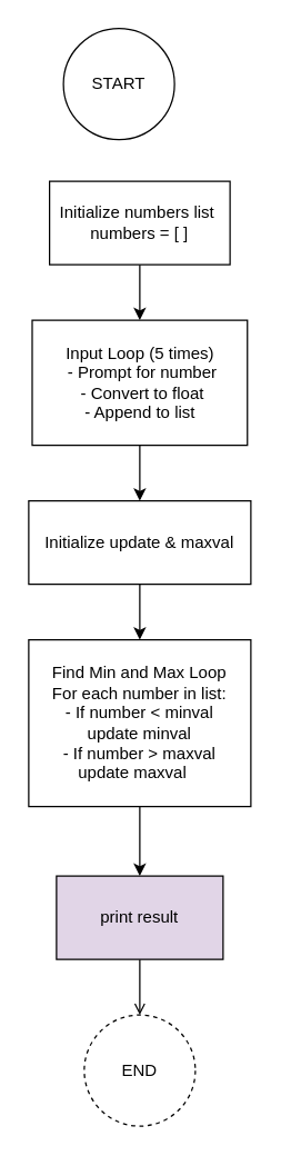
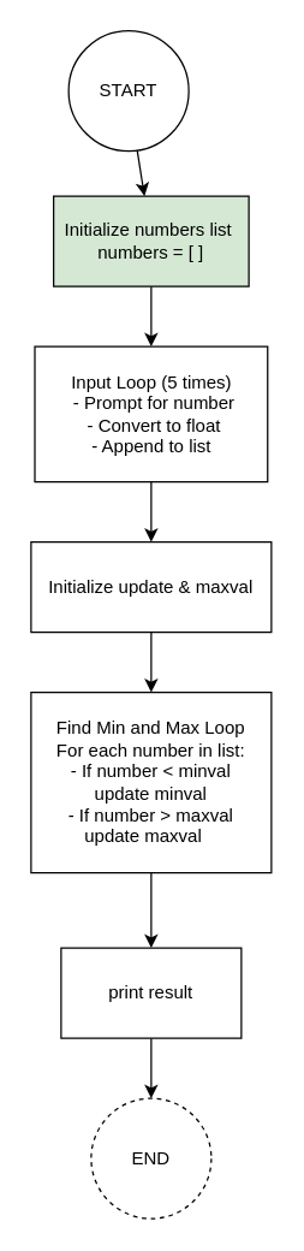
+ <mxCell id="2" value="" style="edgeStyle=none;html=1;" edge="1" parent="1" source="3" target="5"><mxGeometry relative="1" as="geometry" /></mxCell>
- <mxCell id="5" value="Initialize numbers list&amp;nbsp;&lt;br&gt;numbers = [ ]" style="rounded=0;whiteSpace=wrap;html=1;" vertex="1" parent="1"><mxGeometry x="35" y="130" width="130" height="60" as="geometry" /></mxCell>
+ <mxCell id="5" value="Initialize numbers list&amp;nbsp;&lt;br&gt;numbers = [ ]" style="rounded=0;whiteSpace=wrap;html=1;fillColor=#d5e8d4;" vertex="1" parent="1"><mxGeometry x="35" y="130" width="130" height="60" as="geometry" /></mxCell>
- <mxCell id="13" value="print result" style="rounded=0;whiteSpace=wrap;html=1;fillColor=#e1d5e7;" vertex="1" parent="1"><mxGeometry x="40" y="630" width="120" height="60" as="geometry" /></mxCell>
+ <mxCell id="13" value="print result" style="rounded=0;whiteSpace=wrap;html=1;" vertex="1" parent="1"><mxGeometry x="40" y="630" width="120" height="60" as="geometry" /></mxCell>
- <mxCell id="12" value="" style="edgeStyle=none;html=1;endArrow=open;" edge="1" parent="1" source="13" target="14"><mxGeometry relative="1" as="geometry" /></mxCell>
+ <mxCell id="12" value="" style="edgeStyle=none;html=1;" edge="1" parent="1" source="13" target="14"><mxGeometry relative="1" as="geometry" /></mxCell>
